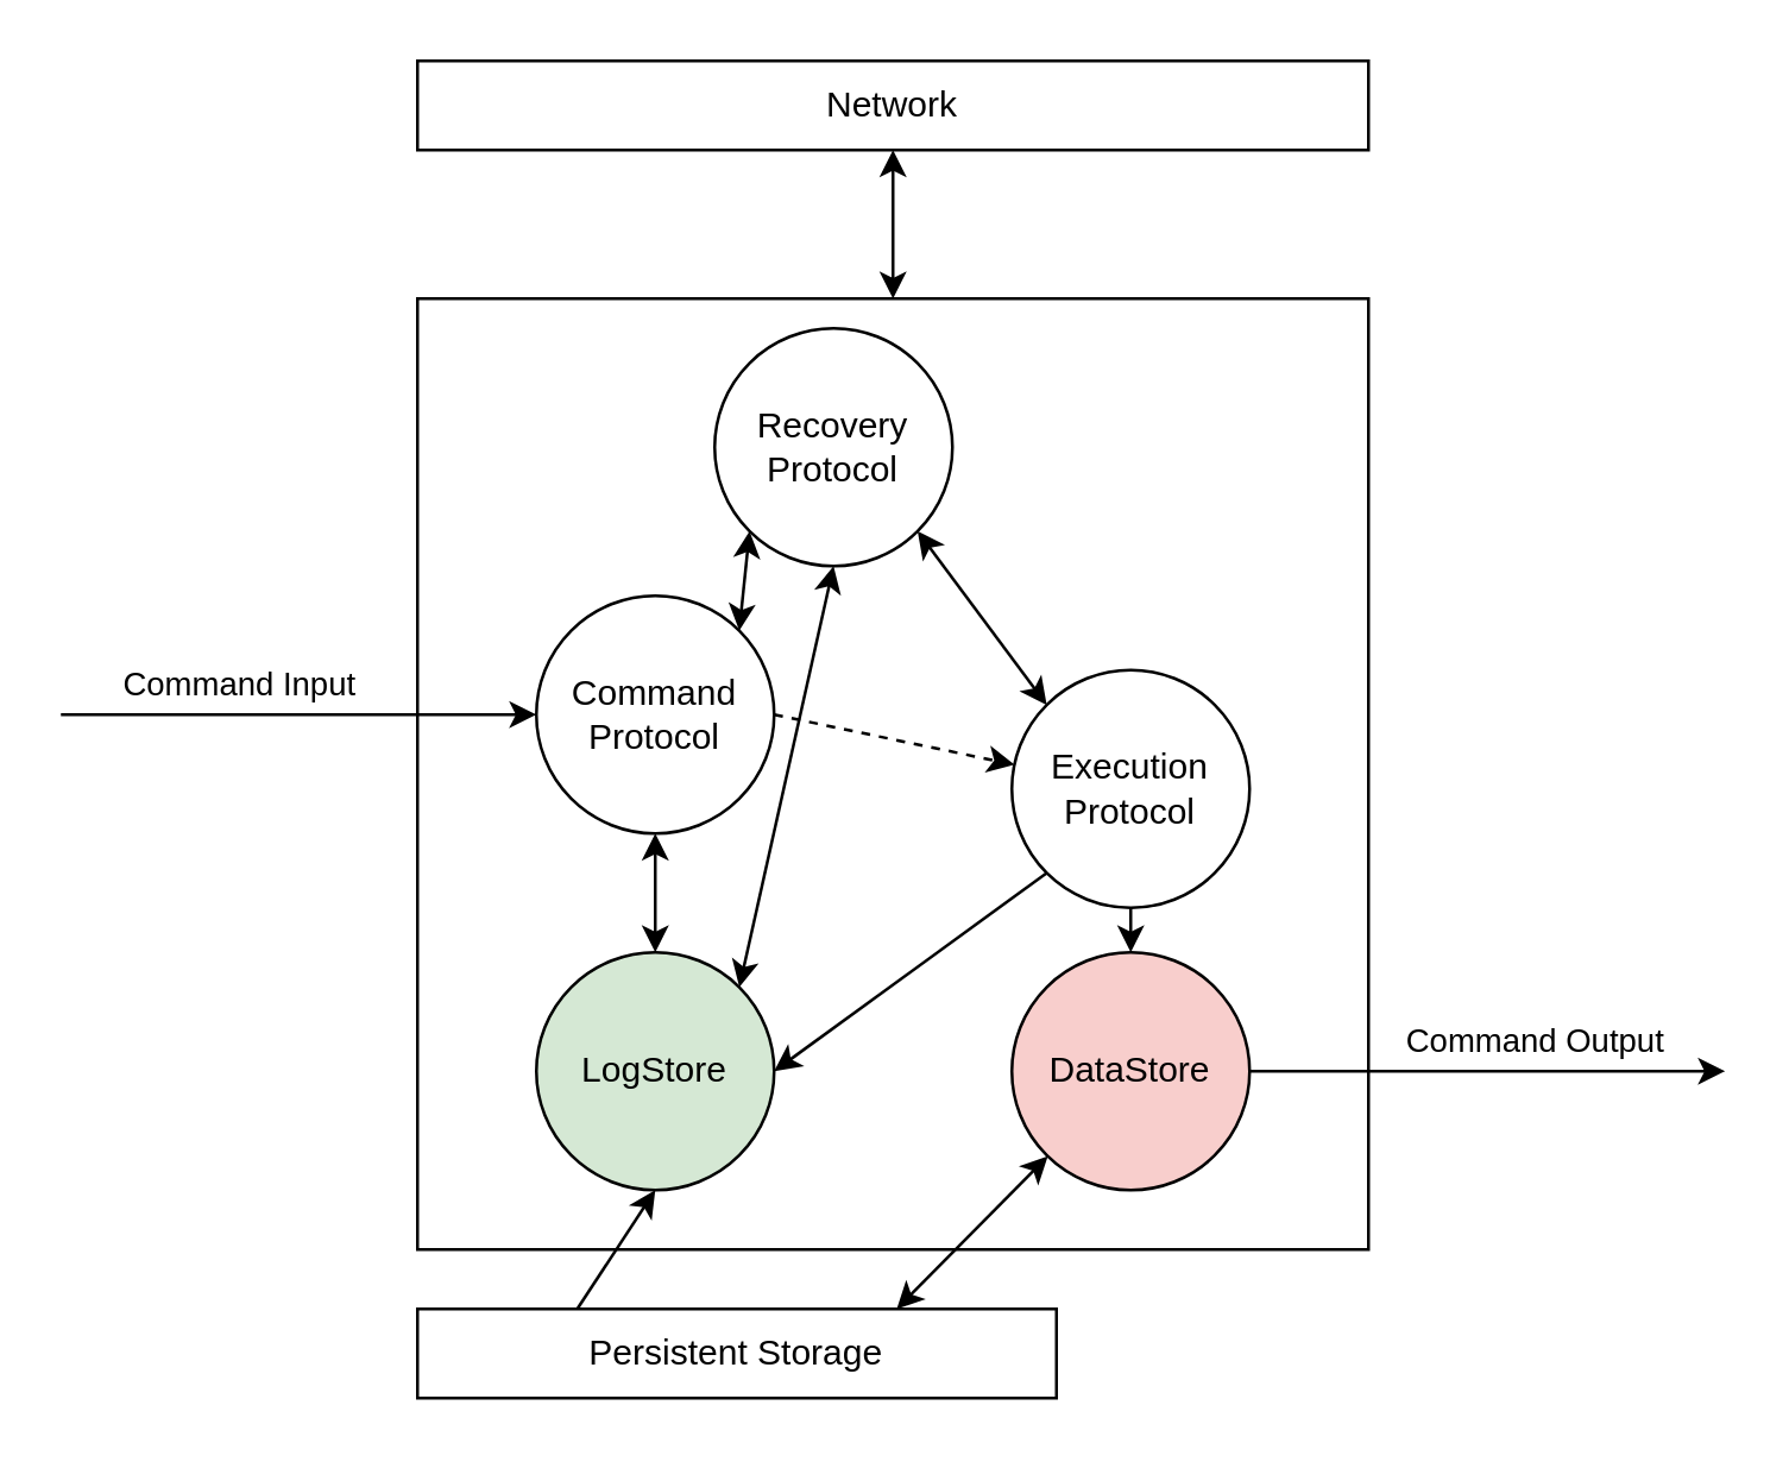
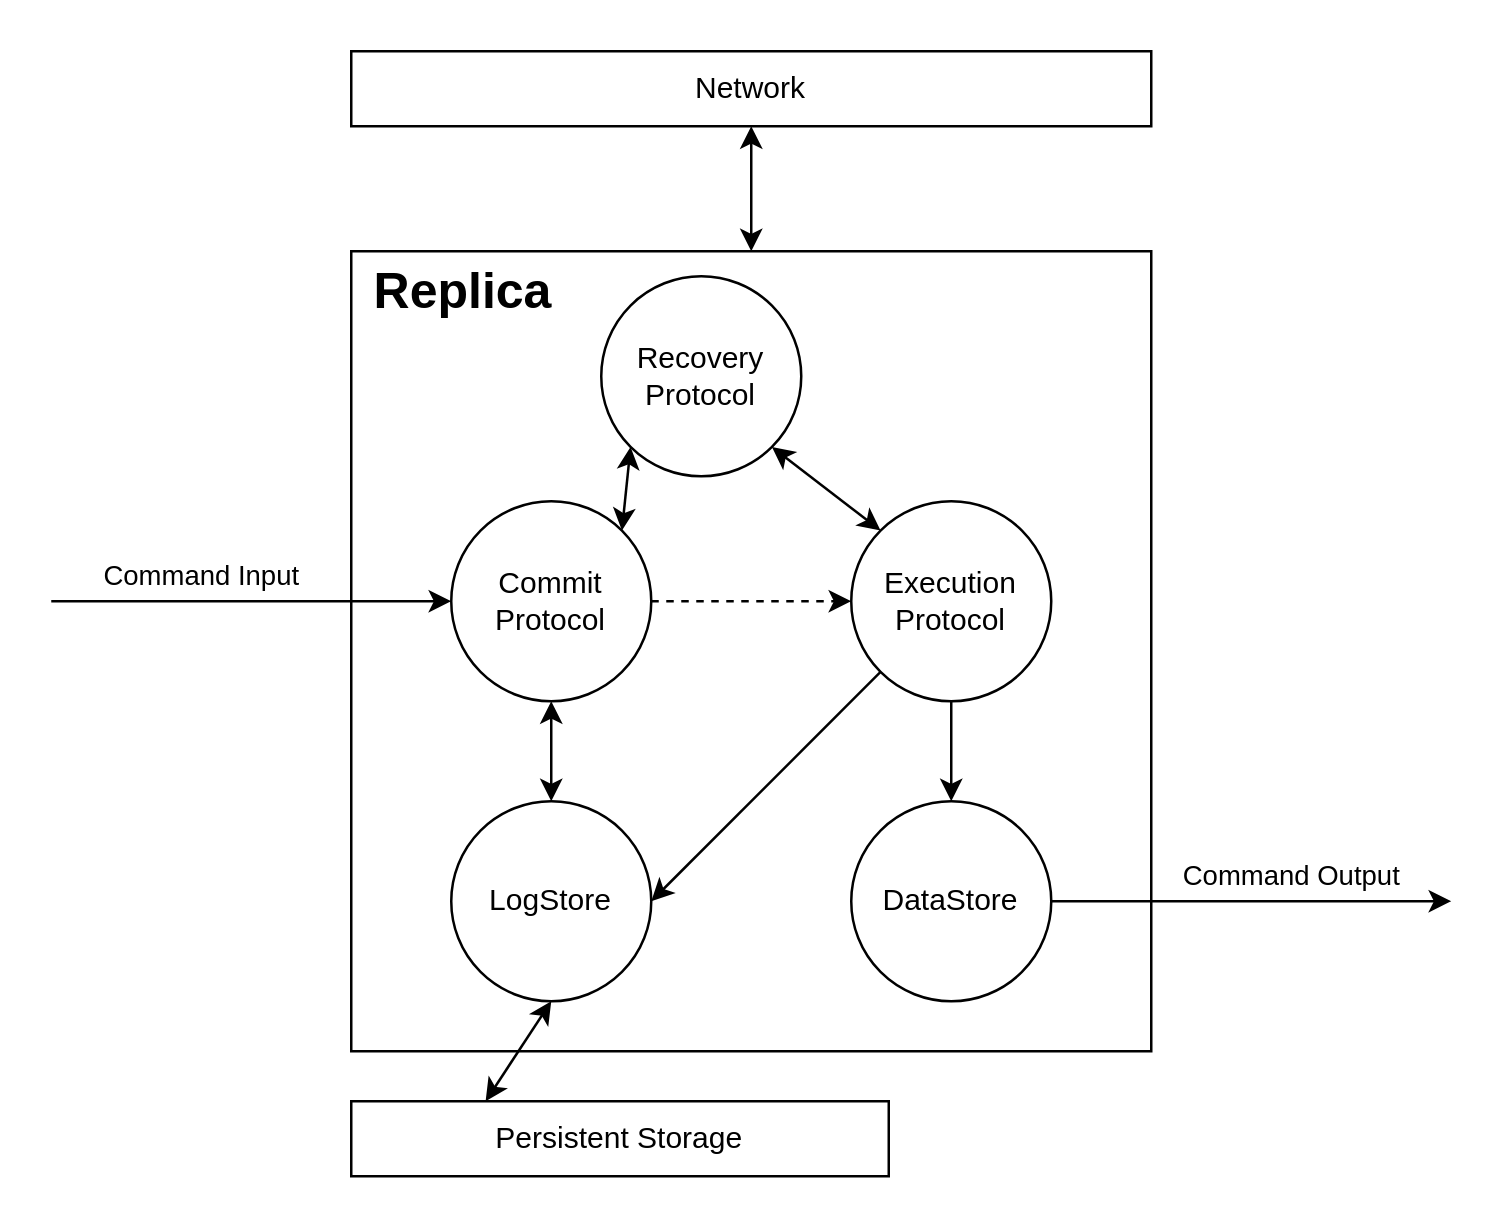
+ <mxCell id="18" value="&lt;font style=&quot;font-size: 20px&quot;&gt;Replica&lt;/font&gt;" style="text;html=1;strokeColor=none;fillColor=none;align=center;verticalAlign=middle;whiteSpace=wrap;rounded=0;fontStyle=1" parent="1" vertex="1"><mxGeometry x="140" y="100" width="90" height="30" as="geometry" /></mxCell>
- <mxCell id="10" value="Command&lt;br&gt;Protocol" style="ellipse;whiteSpace=wrap;html=1;aspect=fixed;" parent="1" vertex="1"><mxGeometry x="180" y="200" width="80" height="80" as="geometry" /></mxCell>
+ <mxCell id="10" value="Commit&lt;br&gt;Protocol" style="ellipse;whiteSpace=wrap;html=1;aspect=fixed;" parent="1" vertex="1"><mxGeometry x="180" y="200" width="80" height="80" as="geometry" /></mxCell>
- <mxCell id="14" value="Execution&lt;br&gt;Protocol" style="ellipse;whiteSpace=wrap;html=1;aspect=fixed;" parent="1" vertex="1"><mxGeometry x="340" y="225" width="80" height="80" as="geometry" /></mxCell>
+ <mxCell id="14" value="Execution&lt;br&gt;Protocol" style="ellipse;whiteSpace=wrap;html=1;aspect=fixed;" parent="1" vertex="1"><mxGeometry x="340" y="200" width="80" height="80" as="geometry" /></mxCell>
- <mxCell id="16" style="edgeStyle=none;html=1;exitX=0.5;exitY=1;exitDx=0;exitDy=0;entryX=1;entryY=0;entryDx=0;entryDy=0;startArrow=classic;startFill=1;" parent="1" source="17" target="5" edge="1"><mxGeometry relative="1" as="geometry" /></mxCell>
- <mxCell id="5" value="LogStore" style="ellipse;whiteSpace=wrap;html=1;aspect=fixed;fillColor=#d5e8d4;" parent="1" vertex="1"><mxGeometry x="180" y="320" width="80" height="80" as="geometry" /></mxCell>
+ <mxCell id="5" value="LogStore" style="ellipse;whiteSpace=wrap;html=1;aspect=fixed;" parent="1" vertex="1"><mxGeometry x="180" y="320" width="80" height="80" as="geometry" /></mxCell>
- <mxCell id="7" value="DataStore" style="ellipse;whiteSpace=wrap;html=1;aspect=fixed;fillColor=#f8cecc;" parent="1" vertex="1"><mxGeometry x="340" y="320" width="80" height="80" as="geometry" /></mxCell>
+ <mxCell id="7" value="DataStore" style="ellipse;whiteSpace=wrap;html=1;aspect=fixed;" parent="1" vertex="1"><mxGeometry x="340" y="320" width="80" height="80" as="geometry" /></mxCell>
- <mxCell id="6" style="edgeStyle=none;html=1;entryX=0.75;entryY=0;entryDx=0;entryDy=0;startArrow=classic;startFill=1;" parent="1" source="7" target="3" edge="1"><mxGeometry relative="1" as="geometry" /></mxCell>
- <mxCell id="4" style="edgeStyle=none;html=1;exitX=0.5;exitY=1;exitDx=0;exitDy=0;entryX=0.25;entryY=0;entryDx=0;entryDy=0;startArrow=classic;startFill=1;endArrow=none;" parent="1" source="5" target="3" edge="1"><mxGeometry relative="1" as="geometry" /></mxCell>
+ <mxCell id="4" style="edgeStyle=none;html=1;exitX=0.5;exitY=1;exitDx=0;exitDy=0;entryX=0.25;entryY=0;entryDx=0;entryDy=0;startArrow=classic;startFill=1;" parent="1" source="5" target="3" edge="1"><mxGeometry relative="1" as="geometry" /></mxCell>
